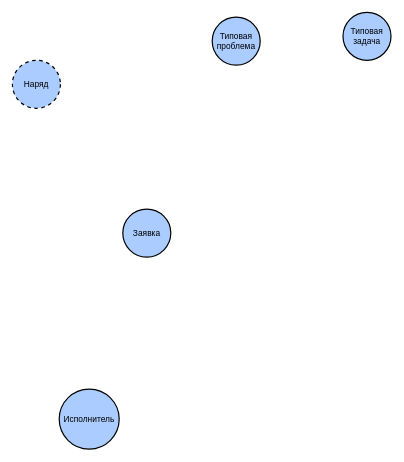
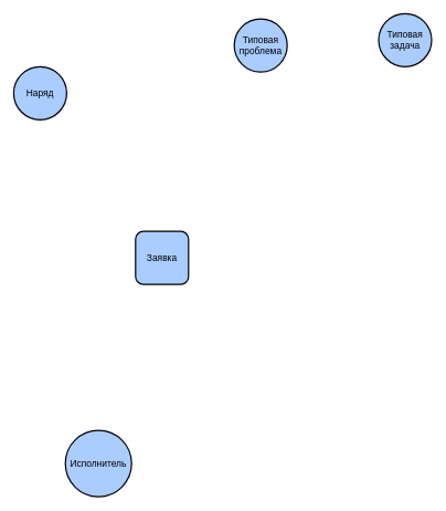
- <mxCell id="3" value="Наряд" style="ellipse;whiteSpace=wrap;html=1;rounded=0;shadow=0;glass=0;comic=0;strokeColor=#000000;strokeWidth=2;fillColor=#acf;gradientColor=none;fontSize=14;fontColor=#000000;align=center;dashed=1;" vertex="1" parent="1"><mxGeometry x="20" y="100" width="80" height="80" as="geometry" /></mxCell>
+ <mxCell id="3" value="Наряд" style="ellipse;whiteSpace=wrap;html=1;rounded=0;shadow=0;glass=0;comic=0;strokeColor=#000000;strokeWidth=2;fillColor=#acf;gradientColor=none;fontSize=14;fontColor=#000000;align=center;" vertex="1" parent="1"><mxGeometry x="20" y="100" width="80" height="80" as="geometry" /></mxCell>
- <mxCell id="2" value="Заявка" style="ellipse;whiteSpace=wrap;html=1;rounded=0;shadow=0;glass=0;comic=0;strokeColor=#000000;strokeWidth=2;fillColor=#acf;gradientColor=none;fontSize=14;fontColor=#000000;align=center;" vertex="1" parent="1"><mxGeometry x="204" y="348" width="80" height="80" as="geometry" /></mxCell>
+ <mxCell id="2" value="Заявка" style="whiteSpace=wrap;html=1;shadow=0;glass=0;comic=0;strokeColor=#000000;strokeWidth=2;fillColor=#acf;gradientColor=none;fontSize=14;fontColor=#000000;align=center;rounded=1;" vertex="1" parent="1"><mxGeometry x="204" y="348" width="80" height="80" as="geometry" /></mxCell>
